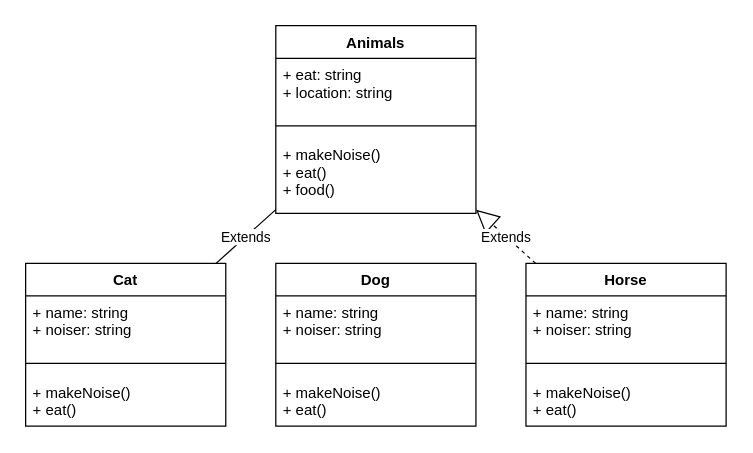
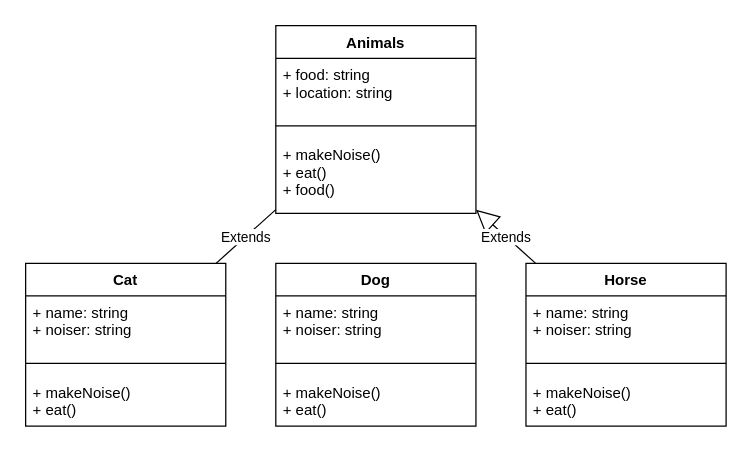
- <mxCell id="3" value="+ eat: string&#10;+ location: string" style="text;strokeColor=none;fillColor=none;align=left;verticalAlign=top;spacingLeft=4;spacingRight=4;overflow=hidden;rotatable=0;points=[[0,0.5],[1,0.5]];portConstraint=eastwest;" vertex="1" parent="2"><mxGeometry y="26" width="160" height="44" as="geometry" /></mxCell>
+ <mxCell id="3" value="+ food: string&#10;+ location: string" style="text;strokeColor=none;fillColor=none;align=left;verticalAlign=top;spacingLeft=4;spacingRight=4;overflow=hidden;rotatable=0;points=[[0,0.5],[1,0.5]];portConstraint=eastwest;" vertex="1" parent="2"><mxGeometry y="26" width="160" height="44" as="geometry" /></mxCell>
- <mxCell id="19" value="Extends" style="endArrow=block;endSize=16;endFill=0;html=1;dashed=1;" edge="1" parent="1" source="14" target="2"><mxGeometry width="160" relative="1" as="geometry"><mxPoint x="450" y="170" as="sourcePoint" /><mxPoint x="610" y="170" as="targetPoint" /></mxGeometry></mxCell>
+ <mxCell id="19" value="Extends" style="endArrow=block;endSize=16;endFill=0;html=1;" edge="1" parent="1" source="14" target="2"><mxGeometry width="160" relative="1" as="geometry"><mxPoint x="450" y="170" as="sourcePoint" /><mxPoint x="610" y="170" as="targetPoint" /></mxGeometry></mxCell>
